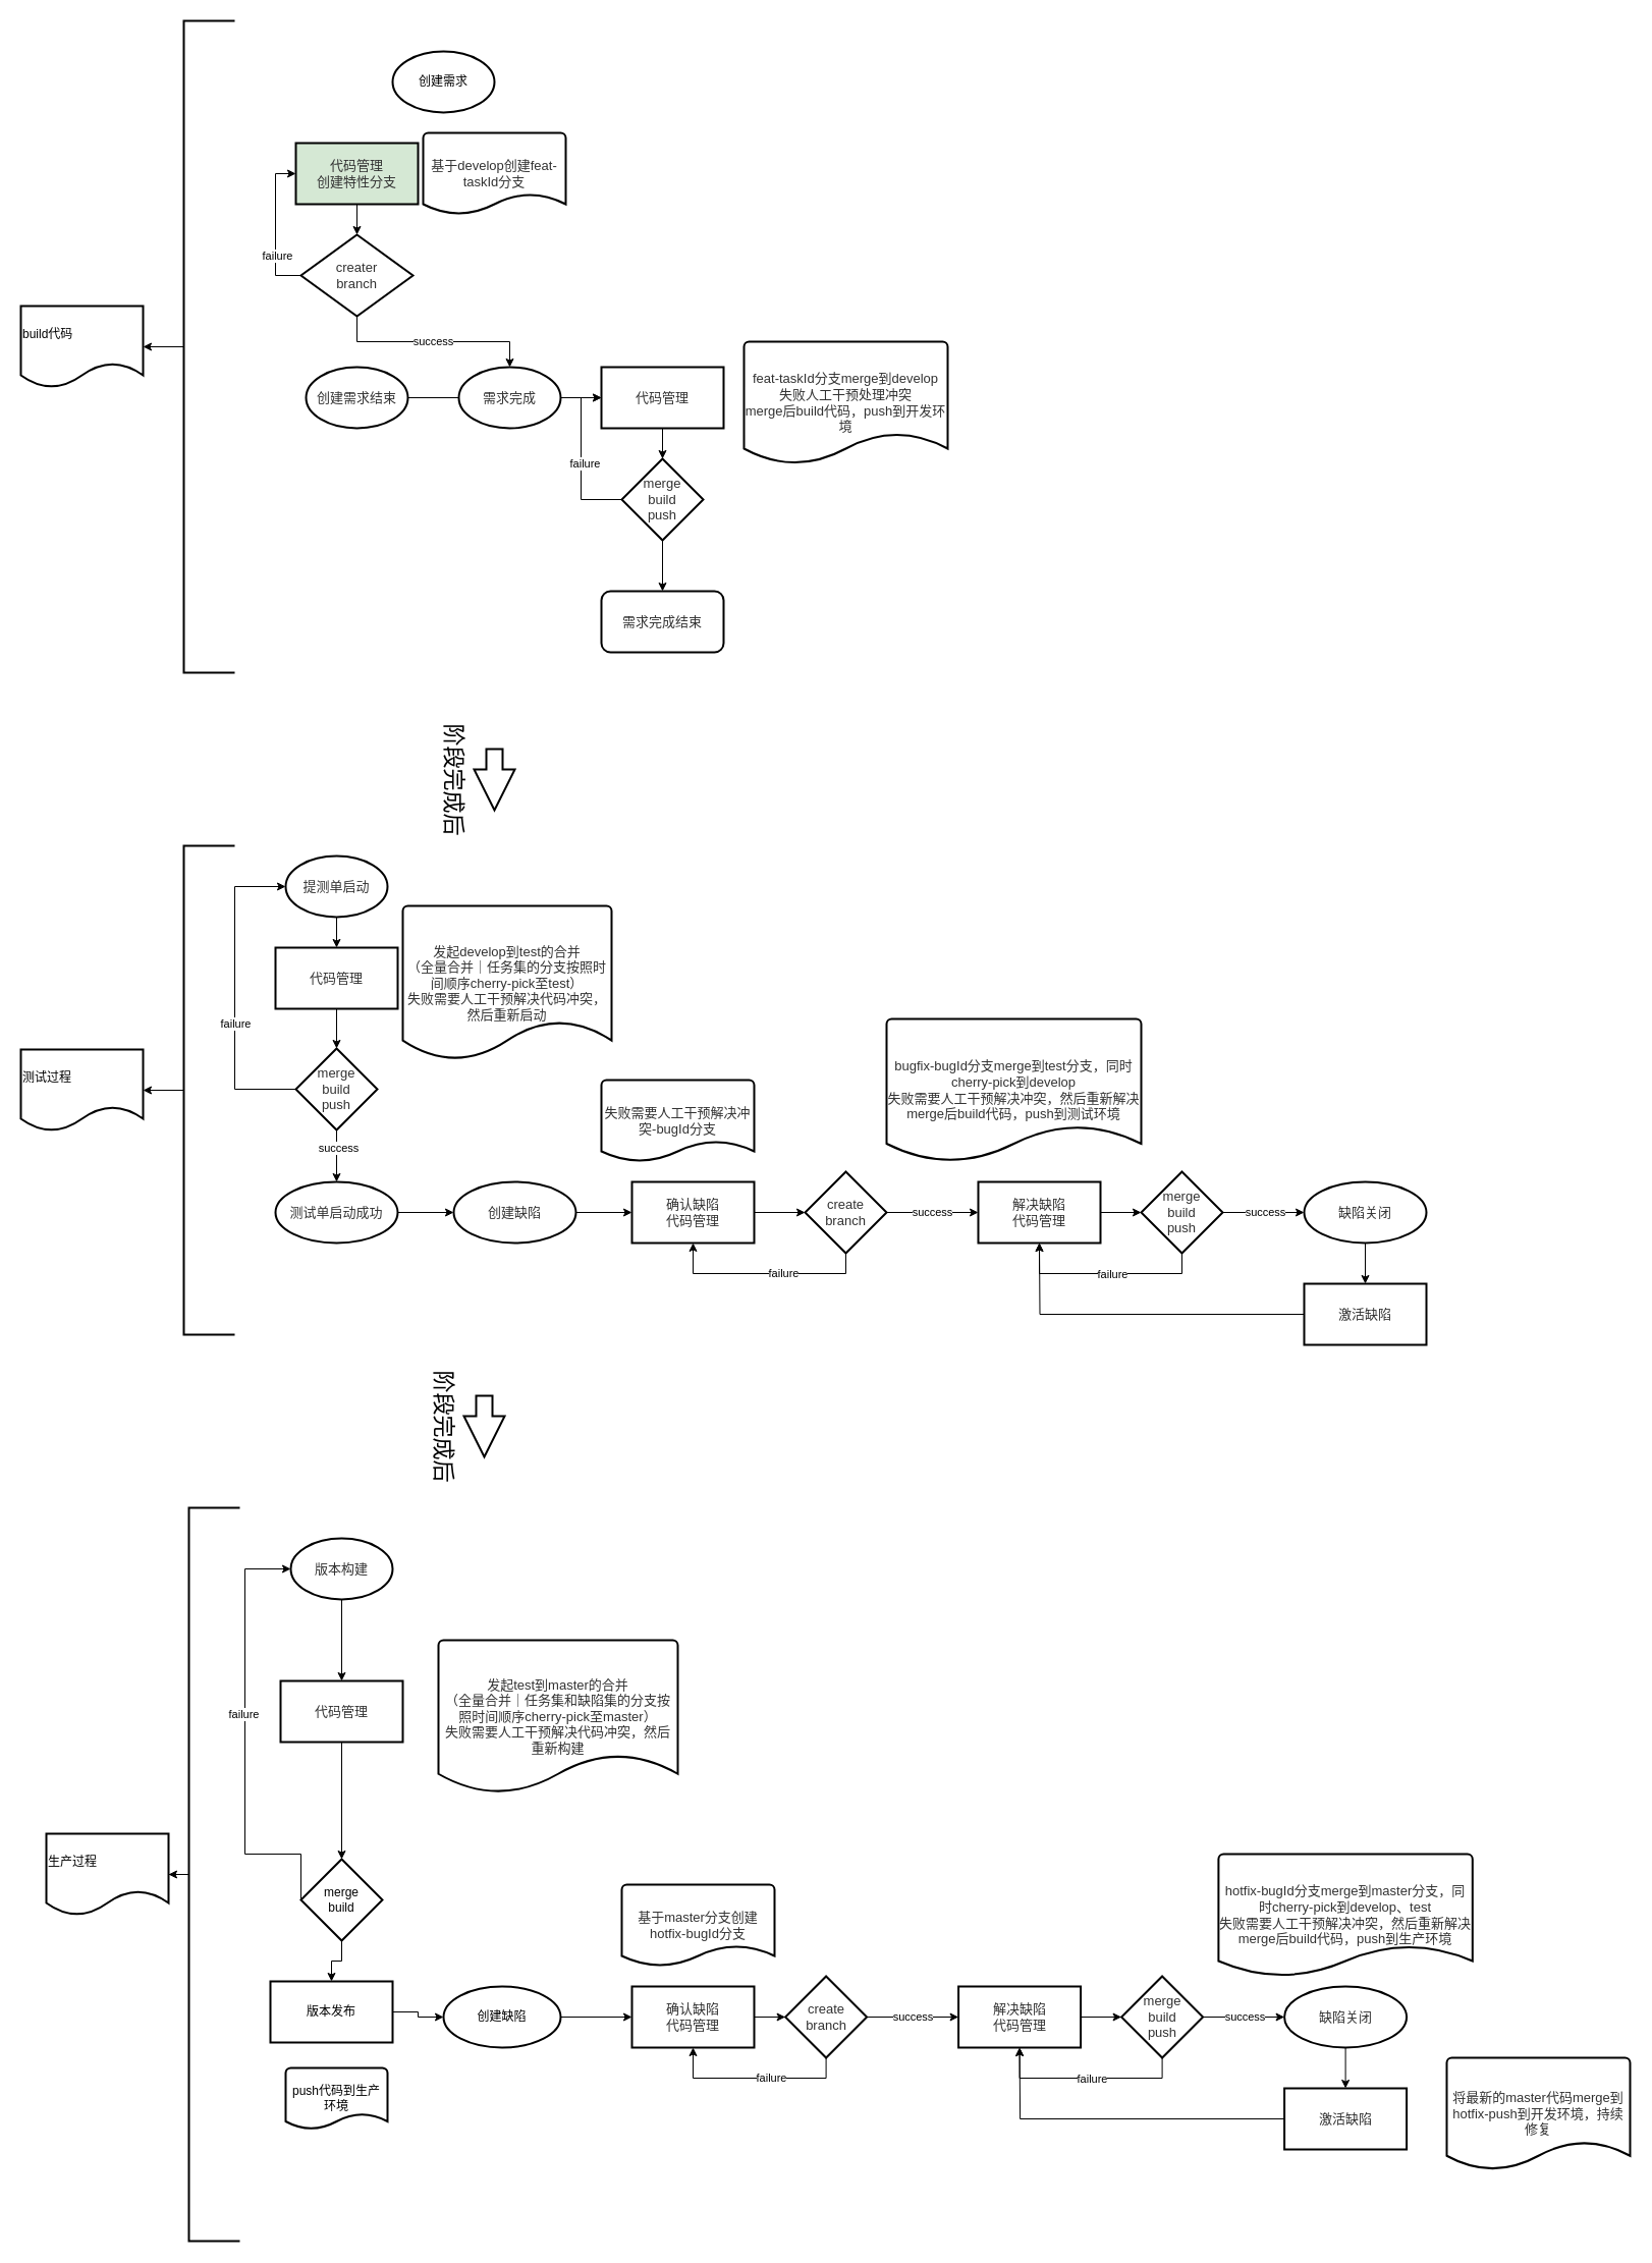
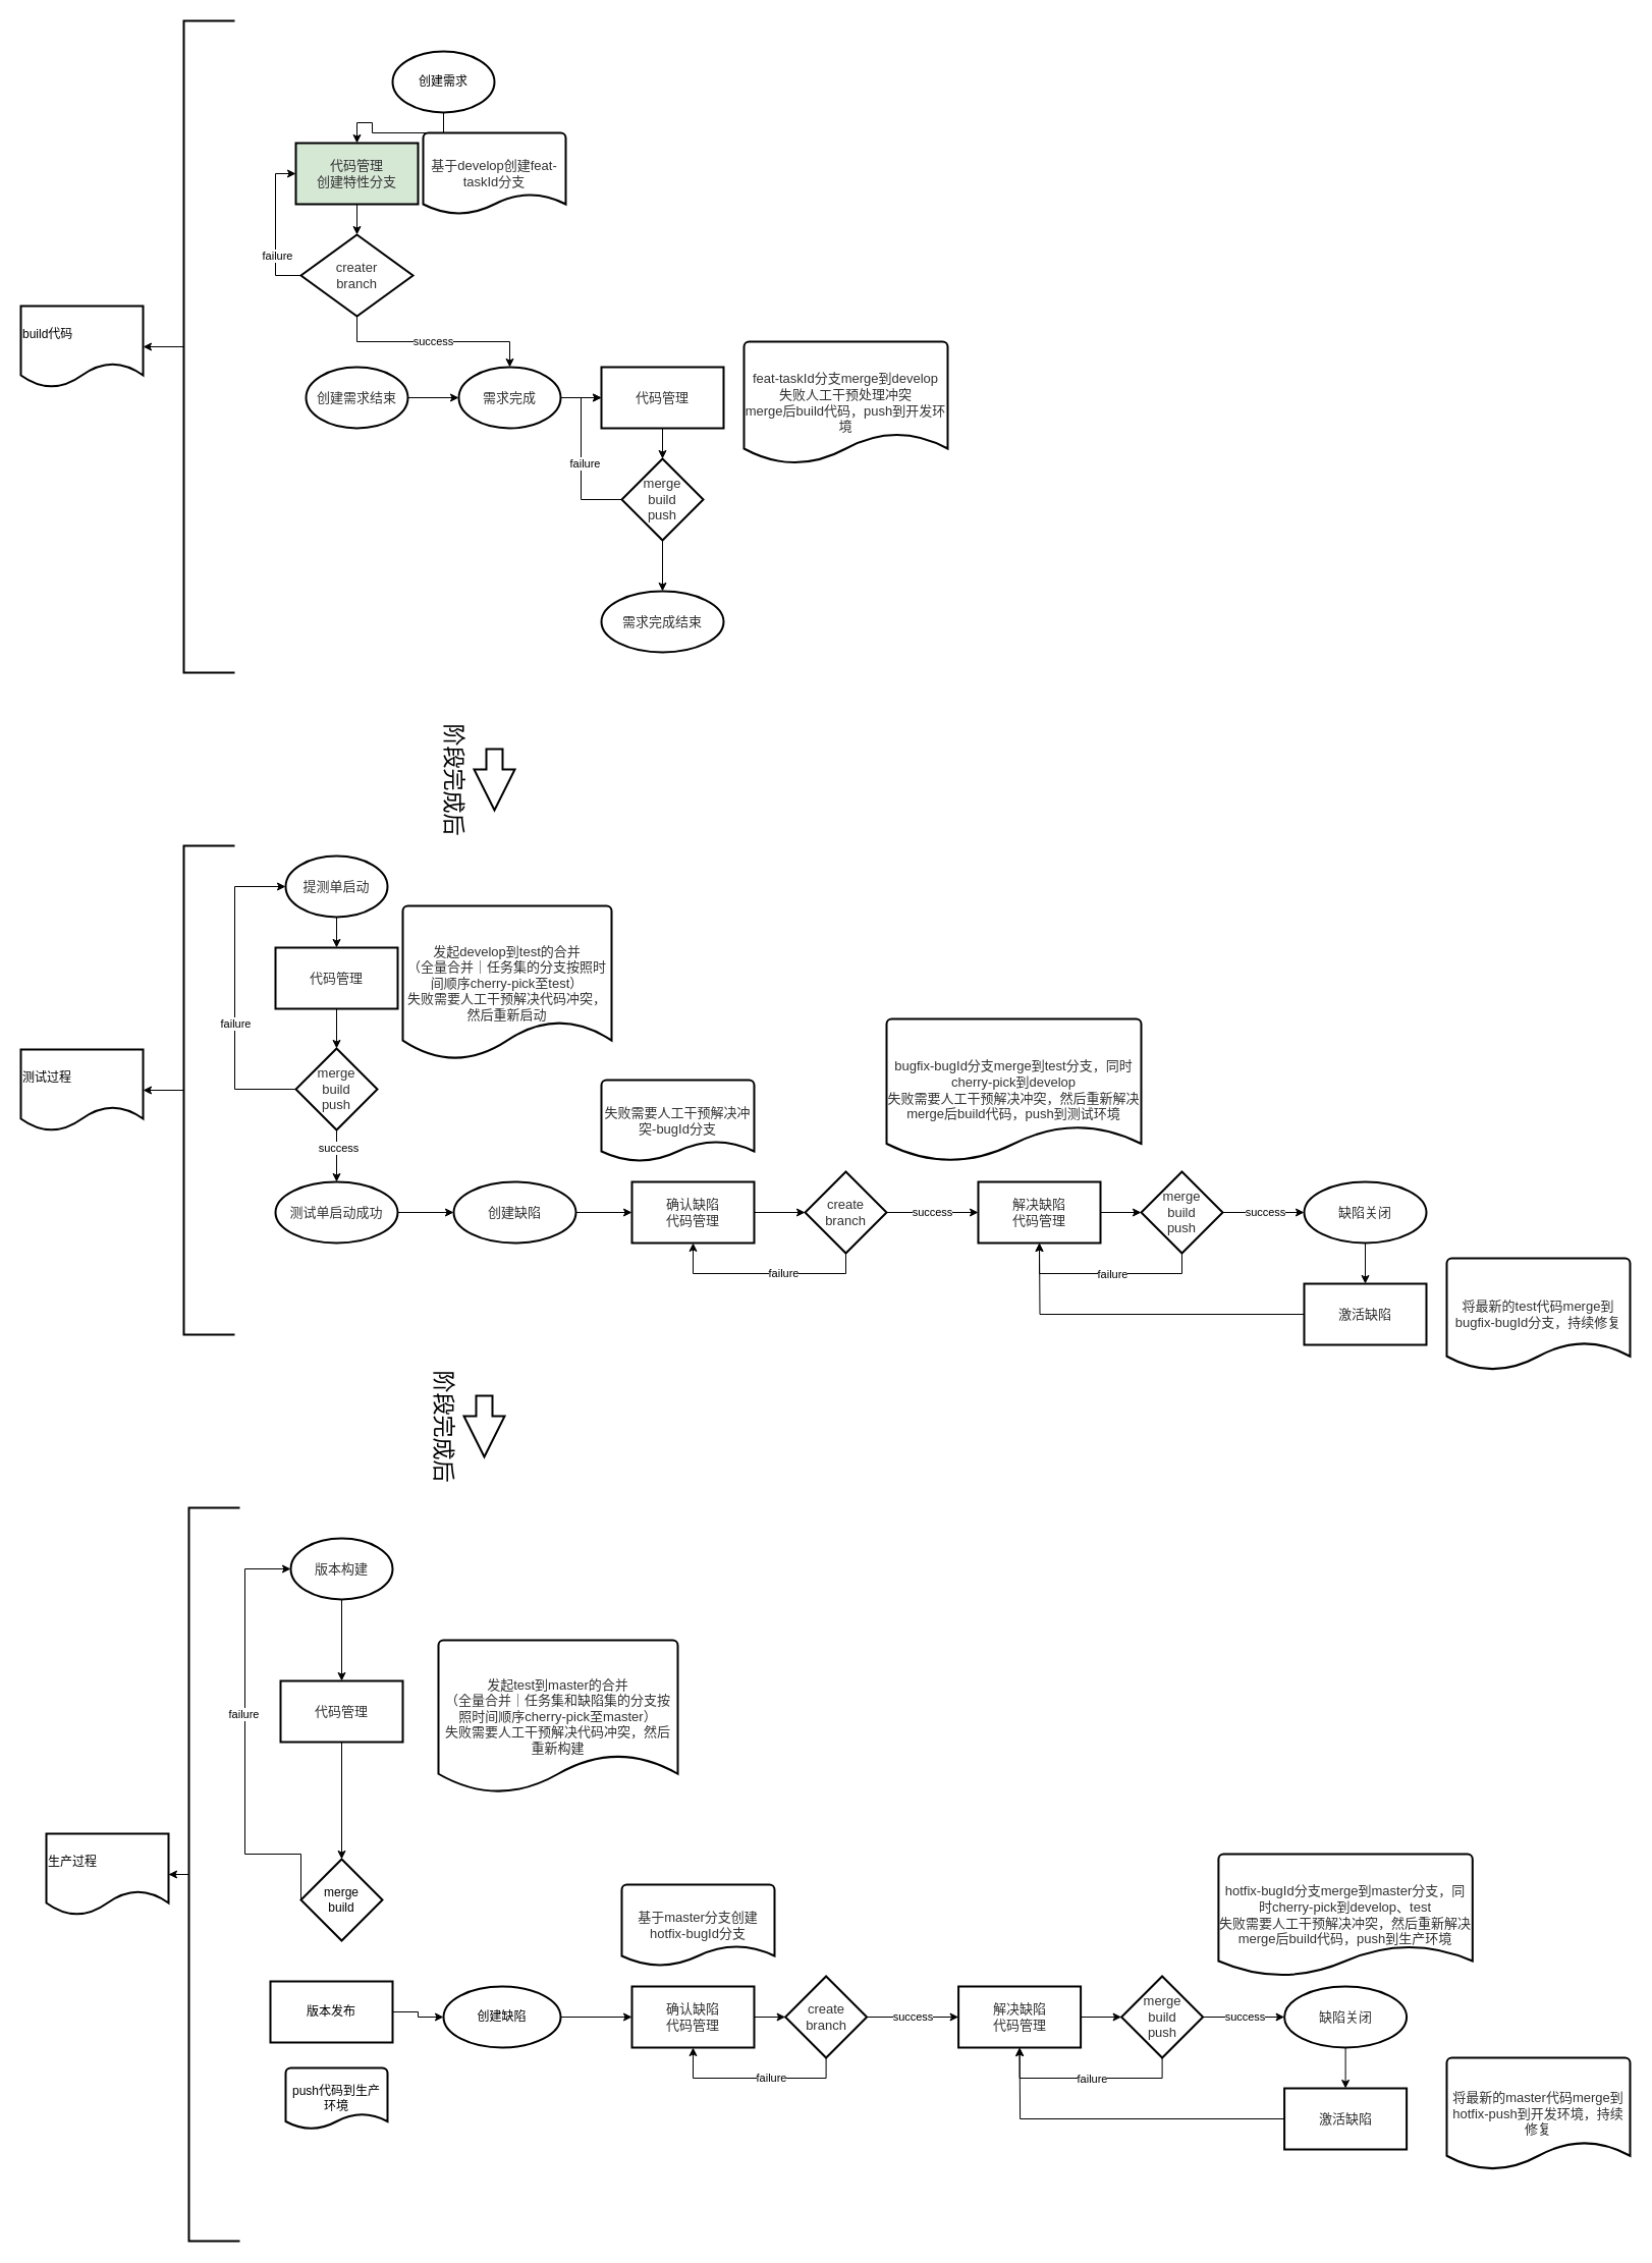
+ <mxCell id="3" value="" style="edgeStyle=orthogonalEdgeStyle;rounded=0;orthogonalLoop=1;jettySize=auto;html=1;" parent="1" source="4" target="6" edge="1"><mxGeometry relative="1" as="geometry" /></mxCell>
- <mxCell id="14" value="" style="edgeStyle=orthogonalEdgeStyle;rounded=0;orthogonalLoop=1;jettySize=auto;html=1;endArrow=none;" parent="1" source="15" target="17" edge="1"><mxGeometry relative="1" as="geometry" /></mxCell>
+ <mxCell id="14" value="" style="edgeStyle=orthogonalEdgeStyle;rounded=0;orthogonalLoop=1;jettySize=auto;html=1;" parent="1" source="15" target="17" edge="1"><mxGeometry relative="1" as="geometry" /></mxCell>
- <mxCell id="25" value="&lt;span style=&quot;color: rgb(50 , 50 , 50) ; font-size: 13px ; font-style: normal ; font-weight: normal ; letter-spacing: normal ; text-align: center ; text-indent: 0px ; text-transform: none ; word-spacing: 0px ; background-color: rgba(255 , 255 , 255 , 0.01) ; text-decoration: none ; display: inline ; float: none&quot;&gt;需求完成结束&lt;/span&gt;" style="whiteSpace=wrap;html=1;strokeWidth=2;rounded=1;" parent="1" vertex="1"><mxGeometry x="590" y="580" width="120" height="60" as="geometry" /></mxCell>
+ <mxCell id="25" value="&lt;span style=&quot;color: rgb(50 , 50 , 50) ; font-size: 13px ; font-style: normal ; font-weight: normal ; letter-spacing: normal ; text-align: center ; text-indent: 0px ; text-transform: none ; word-spacing: 0px ; background-color: rgba(255 , 255 , 255 , 0.01) ; text-decoration: none ; display: inline ; float: none&quot;&gt;需求完成结束&lt;/span&gt;" style="ellipse;whiteSpace=wrap;html=1;strokeWidth=2;" parent="1" vertex="1"><mxGeometry x="590" y="580" width="120" height="60" as="geometry" /></mxCell>
+ <mxCell id="61" value="&lt;span style=&quot;color: rgb(50 , 50 , 50) ; font-size: 13px ; background-color: rgba(255 , 255 , 255 , 0.01)&quot;&gt;将最新的test代码merge到bugfix-bugId分支，持续修复&lt;/span&gt;" style="strokeWidth=2;html=1;shape=mxgraph.flowchart.document2;whiteSpace=wrap;size=0.25;" parent="1" vertex="1"><mxGeometry x="1420" y="1235" width="180" height="110" as="geometry" /></mxCell>
- <mxCell id="75" value="" style="edgeStyle=orthogonalEdgeStyle;rounded=0;orthogonalLoop=1;jettySize=auto;html=1;" parent="1" source="76" target="78" edge="1"><mxGeometry relative="1" as="geometry" /></mxCell>
